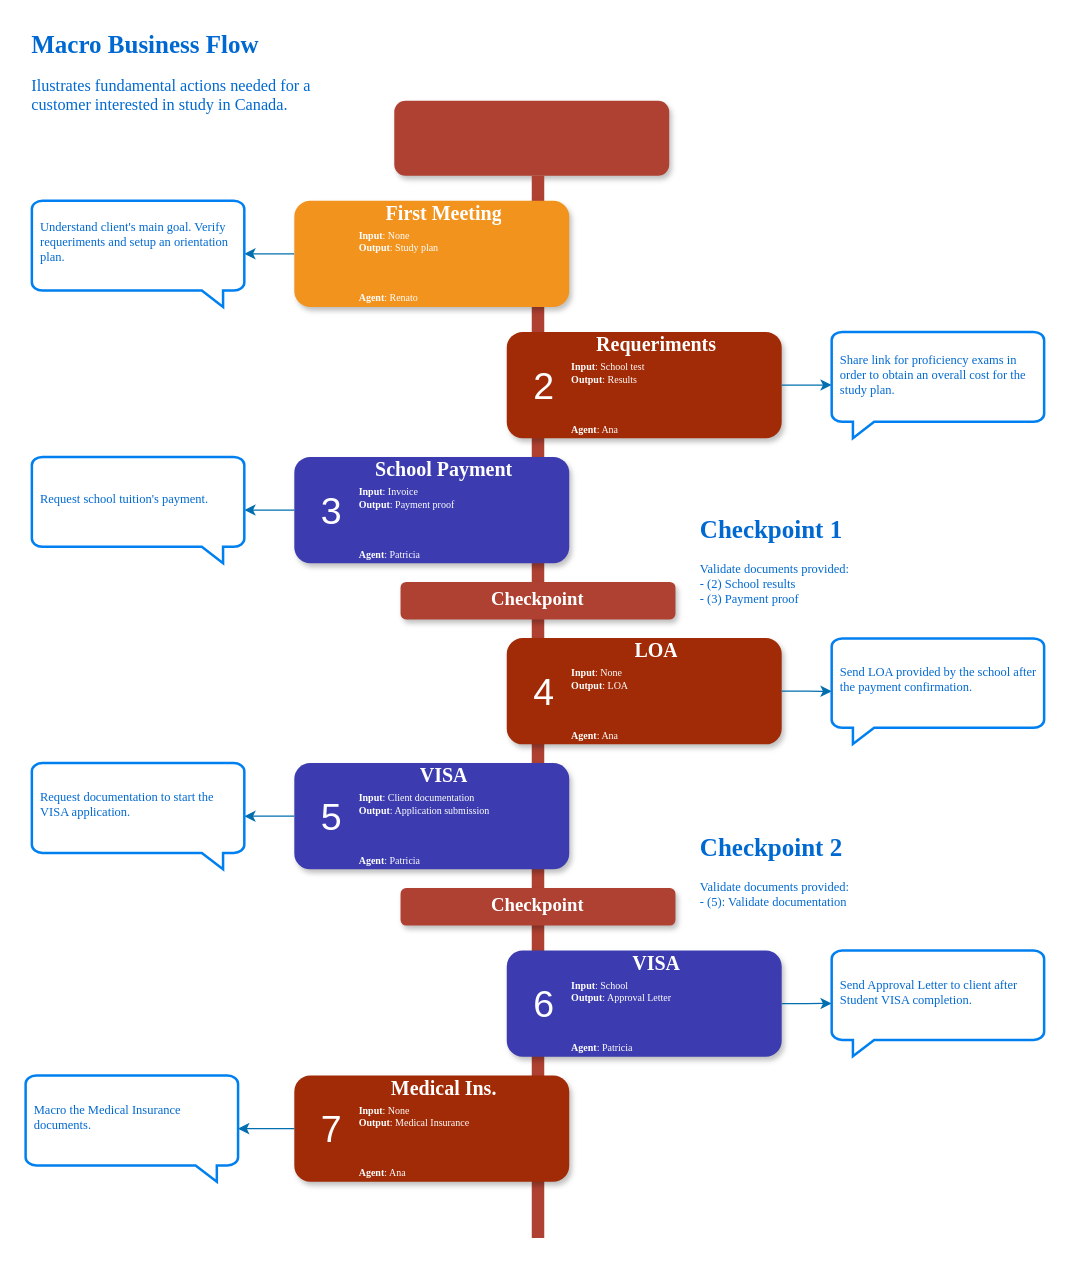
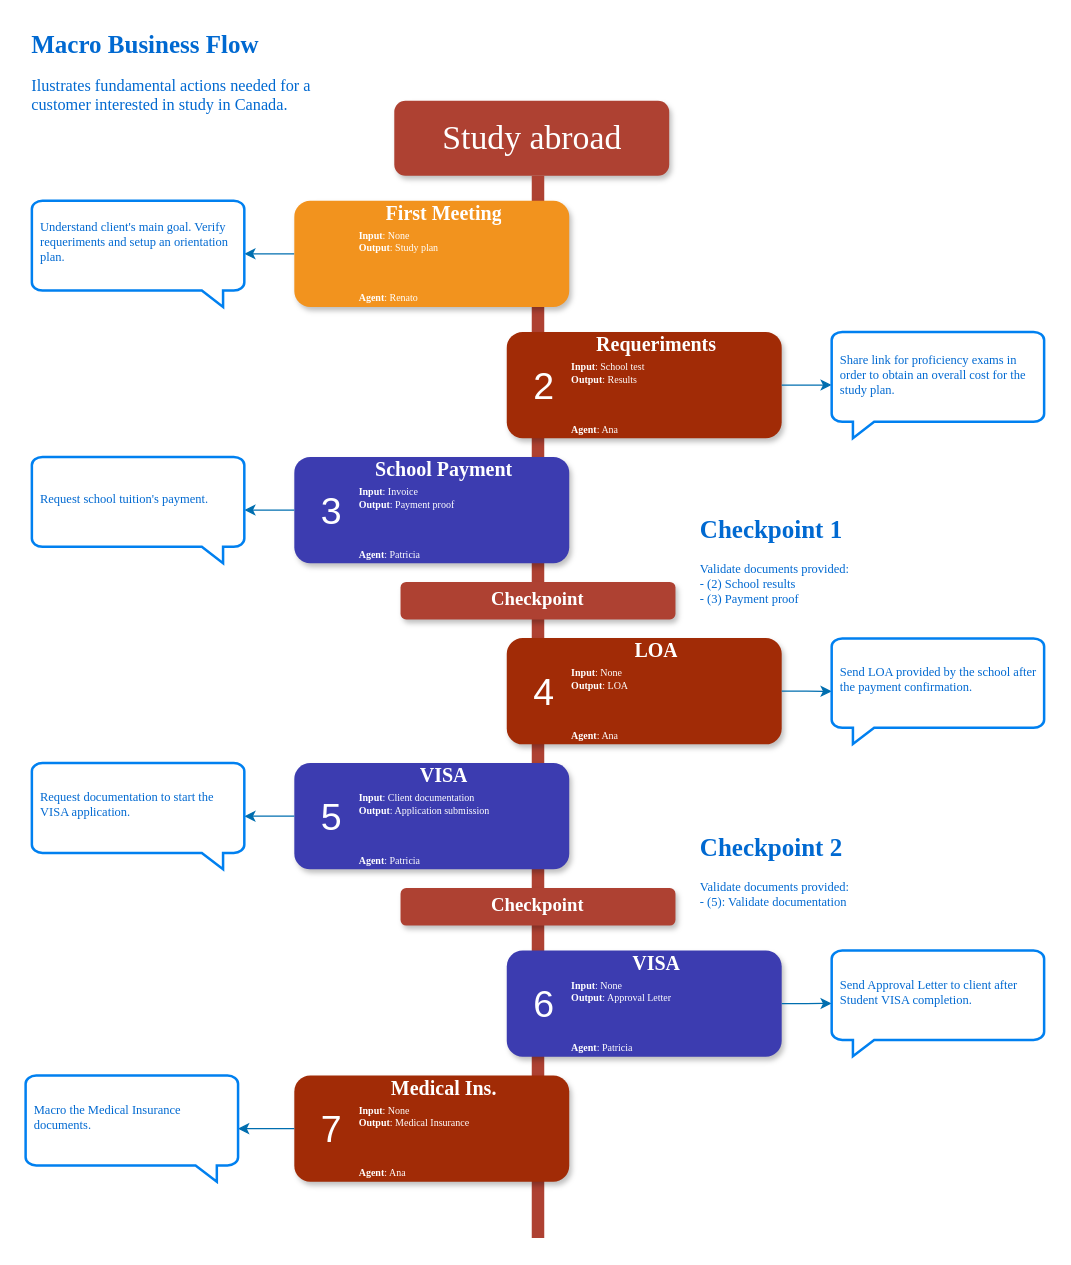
+ <mxCell id="7" value="Study abroad" style="text;html=1;align=center;verticalAlign=middle;resizable=0;points=[];autosize=1;fontFamily=Verdana;fontSize=27;fontColor=#FFFFFF;" vertex="1" parent="1"><mxGeometry x="325" y="90" width="200" height="40" as="geometry" /></mxCell>
- <mxCell id="37" value="&lt;b&gt;Input&lt;/b&gt;: School&lt;br&gt;&lt;b&gt;Output&lt;/b&gt;: Approval Letter" style="text;html=1;strokeColor=none;fillColor=none;align=left;verticalAlign=middle;whiteSpace=wrap;rounded=0;fontFamily=Verdana;fontSize=8;fontColor=#FFFFFF;" vertex="1" parent="1"><mxGeometry x="455" y="781" width="160" height="24" as="geometry" /></mxCell>
+ <mxCell id="37" value="&lt;b&gt;Input&lt;/b&gt;: None&lt;br&gt;&lt;b&gt;Output&lt;/b&gt;: Approval Letter" style="text;html=1;strokeColor=none;fillColor=none;align=left;verticalAlign=middle;whiteSpace=wrap;rounded=0;fontFamily=Verdana;fontSize=8;fontColor=#FFFFFF;" vertex="1" parent="1"><mxGeometry x="455" y="781" width="160" height="24" as="geometry" /></mxCell>
